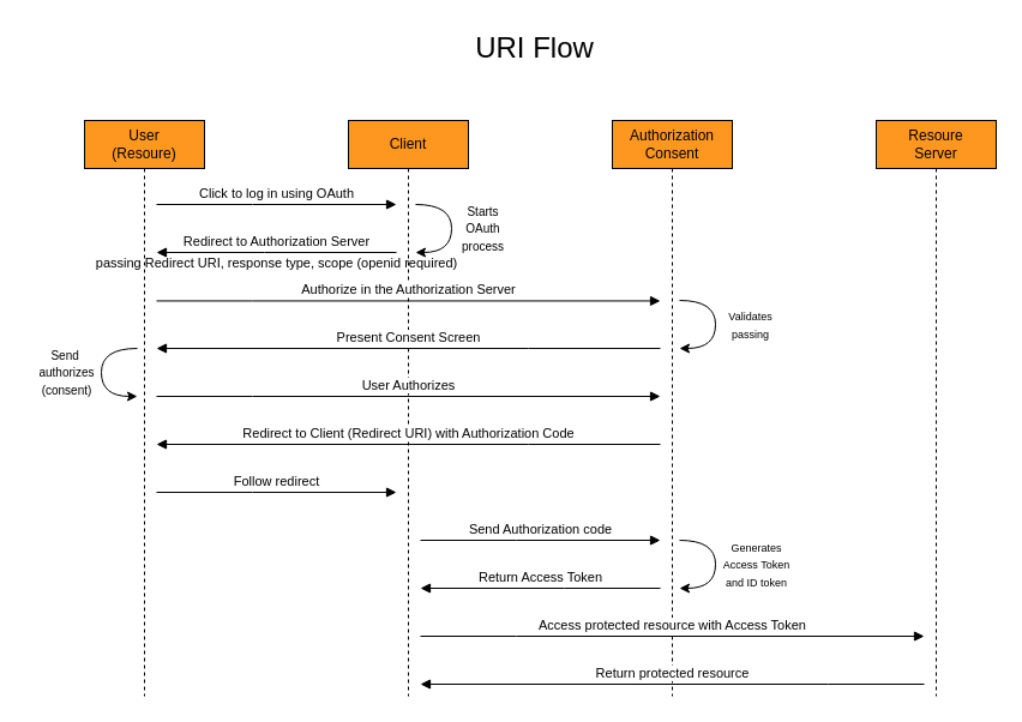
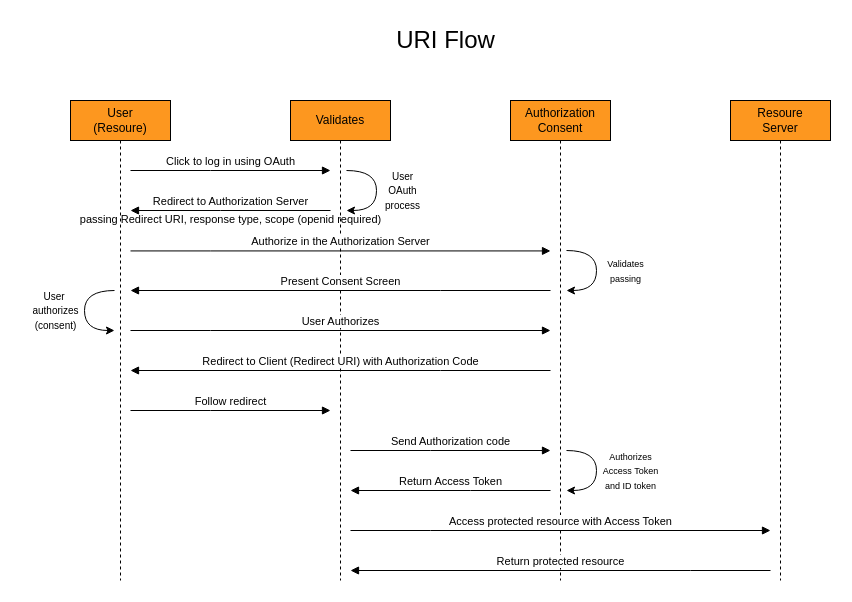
- <mxCell id="3" value="Client" style="shape=umlLifeline;perimeter=lifelinePerimeter;whiteSpace=wrap;html=1;container=0;dropTarget=0;collapsible=0;recursiveResize=0;outlineConnect=0;portConstraint=eastwest;newEdgeStyle={&quot;edgeStyle&quot;:&quot;elbowEdgeStyle&quot;,&quot;elbow&quot;:&quot;vertical&quot;,&quot;curved&quot;:0,&quot;rounded&quot;:0};fillColor=#FD971F;" parent="1" vertex="1"><mxGeometry x="290" y="100" width="100" height="480" as="geometry" /></mxCell>
+ <mxCell id="3" value="Validates" style="shape=umlLifeline;perimeter=lifelinePerimeter;whiteSpace=wrap;html=1;container=0;dropTarget=0;collapsible=0;recursiveResize=0;outlineConnect=0;portConstraint=eastwest;newEdgeStyle={&quot;edgeStyle&quot;:&quot;elbowEdgeStyle&quot;,&quot;elbow&quot;:&quot;vertical&quot;,&quot;curved&quot;:0,&quot;rounded&quot;:0};fillColor=#FD971F;" parent="1" vertex="1"><mxGeometry x="290" y="100" width="100" height="480" as="geometry" /></mxCell>
- <mxCell id="13" value="&lt;font style=&quot;font-size: 10px;&quot;&gt;Starts&lt;/font&gt;&lt;div&gt;&lt;font style=&quot;font-size: 10px;&quot;&gt;&lt;span style=&quot;background-color: transparent; color: light-dark(rgb(0, 0, 0), rgb(255, 255, 255));&quot;&gt;OAuth&lt;/span&gt;&lt;/font&gt;&lt;/div&gt;&lt;div&gt;&lt;font style=&quot;font-size: 10px;&quot;&gt;&lt;span style=&quot;background-color: transparent; color: light-dark(rgb(0, 0, 0), rgb(255, 255, 255));&quot;&gt;process&lt;/span&gt;&lt;/font&gt;&lt;/div&gt;" style="text;html=1;align=center;verticalAlign=middle;resizable=0;points=[];autosize=1;strokeColor=none;fillColor=none;" parent="1" vertex="1"><mxGeometry x="372" y="160" width="60" height="60" as="geometry" /></mxCell>
+ <mxCell id="13" value="&lt;font style=&quot;font-size: 10px;&quot;&gt;User&lt;/font&gt;&lt;div&gt;&lt;font style=&quot;font-size: 10px;&quot;&gt;&lt;span style=&quot;background-color: transparent; color: light-dark(rgb(0, 0, 0), rgb(255, 255, 255));&quot;&gt;OAuth&lt;/span&gt;&lt;/font&gt;&lt;/div&gt;&lt;div&gt;&lt;font style=&quot;font-size: 10px;&quot;&gt;&lt;span style=&quot;background-color: transparent; color: light-dark(rgb(0, 0, 0), rgb(255, 255, 255));&quot;&gt;process&lt;/span&gt;&lt;/font&gt;&lt;/div&gt;" style="text;html=1;align=center;verticalAlign=middle;resizable=0;points=[];autosize=1;strokeColor=none;fillColor=none;" parent="1" vertex="1"><mxGeometry x="372" y="160" width="60" height="60" as="geometry" /></mxCell>
- <mxCell id="17" value="&lt;div&gt;&lt;font style=&quot;font-size: 10px;&quot;&gt;&lt;span style=&quot;background-color: transparent; color: light-dark(rgb(0, 0, 0), rgb(255, 255, 255));&quot;&gt;&lt;font style=&quot;&quot;&gt;Send&amp;nbsp;&lt;/font&gt;&lt;/span&gt;&lt;/font&gt;&lt;/div&gt;&lt;div&gt;&lt;font style=&quot;font-size: 10px;&quot;&gt;&lt;span style=&quot;background-color: transparent; color: light-dark(rgb(0, 0, 0), rgb(255, 255, 255));&quot;&gt;&lt;font style=&quot;&quot;&gt;authorizes&lt;/font&gt;&lt;/span&gt;&lt;/font&gt;&lt;/div&gt;&lt;div&gt;&lt;font style=&quot;font-size: 10px;&quot;&gt;&lt;span style=&quot;background-color: transparent; color: light-dark(rgb(0, 0, 0), rgb(255, 255, 255));&quot;&gt;&lt;font style=&quot;&quot;&gt;(consent)&lt;/font&gt;&lt;/span&gt;&lt;/font&gt;&lt;/div&gt;" style="text;html=1;align=center;verticalAlign=middle;resizable=0;points=[];autosize=1;strokeColor=none;fillColor=none;" parent="1" vertex="1"><mxGeometry y="280" width="70" height="60" as="geometry" x="20" /></mxCell>
+ <mxCell id="17" value="&lt;div&gt;&lt;font style=&quot;font-size: 10px;&quot;&gt;&lt;span style=&quot;background-color: transparent; color: light-dark(rgb(0, 0, 0), rgb(255, 255, 255));&quot;&gt;&lt;font style=&quot;&quot;&gt;User&amp;nbsp;&lt;/font&gt;&lt;/span&gt;&lt;/font&gt;&lt;/div&gt;&lt;div&gt;&lt;font style=&quot;font-size: 10px;&quot;&gt;&lt;span style=&quot;background-color: transparent; color: light-dark(rgb(0, 0, 0), rgb(255, 255, 255));&quot;&gt;&lt;font style=&quot;&quot;&gt;authorizes&lt;/font&gt;&lt;/span&gt;&lt;/font&gt;&lt;/div&gt;&lt;div&gt;&lt;font style=&quot;font-size: 10px;&quot;&gt;&lt;span style=&quot;background-color: transparent; color: light-dark(rgb(0, 0, 0), rgb(255, 255, 255));&quot;&gt;&lt;font style=&quot;&quot;&gt;(consent)&lt;/font&gt;&lt;/span&gt;&lt;/font&gt;&lt;/div&gt;" style="text;html=1;align=center;verticalAlign=middle;resizable=0;points=[];autosize=1;strokeColor=none;fillColor=none;" parent="1" vertex="1"><mxGeometry y="280" width="70" height="60" as="geometry" x="20" /></mxCell>
- <mxCell id="20" value="&lt;div&gt;&lt;span style=&quot;background-color: transparent; color: light-dark(rgb(0, 0, 0), rgb(255, 255, 255)); font-size: 9px;&quot;&gt;Generates&lt;/span&gt;&lt;/div&gt;&lt;div&gt;&lt;span style=&quot;background-color: transparent; color: light-dark(rgb(0, 0, 0), rgb(255, 255, 255)); font-size: 9px;&quot;&gt;Access Token&lt;/span&gt;&lt;/div&gt;&lt;div&gt;&lt;span style=&quot;background-color: transparent; color: light-dark(rgb(0, 0, 0), rgb(255, 255, 255)); font-size: 9px;&quot;&gt;and ID token&lt;/span&gt;&lt;/div&gt;" style="text;html=1;align=center;verticalAlign=middle;resizable=0;points=[];autosize=1;strokeColor=none;fillColor=none;" parent="1" vertex="1"><mxGeometry x="590" y="440" width="80" height="60" as="geometry" /></mxCell>
+ <mxCell id="20" value="&lt;div&gt;&lt;span style=&quot;background-color: transparent; color: light-dark(rgb(0, 0, 0), rgb(255, 255, 255)); font-size: 9px;&quot;&gt;Authorizes&lt;/span&gt;&lt;/div&gt;&lt;div&gt;&lt;span style=&quot;background-color: transparent; color: light-dark(rgb(0, 0, 0), rgb(255, 255, 255)); font-size: 9px;&quot;&gt;Access Token&lt;/span&gt;&lt;/div&gt;&lt;div&gt;&lt;span style=&quot;background-color: transparent; color: light-dark(rgb(0, 0, 0), rgb(255, 255, 255)); font-size: 9px;&quot;&gt;and ID token&lt;/span&gt;&lt;/div&gt;" style="text;html=1;align=center;verticalAlign=middle;resizable=0;points=[];autosize=1;strokeColor=none;fillColor=none;" parent="1" vertex="1"><mxGeometry x="590" y="440" width="80" height="60" as="geometry" /></mxCell>
